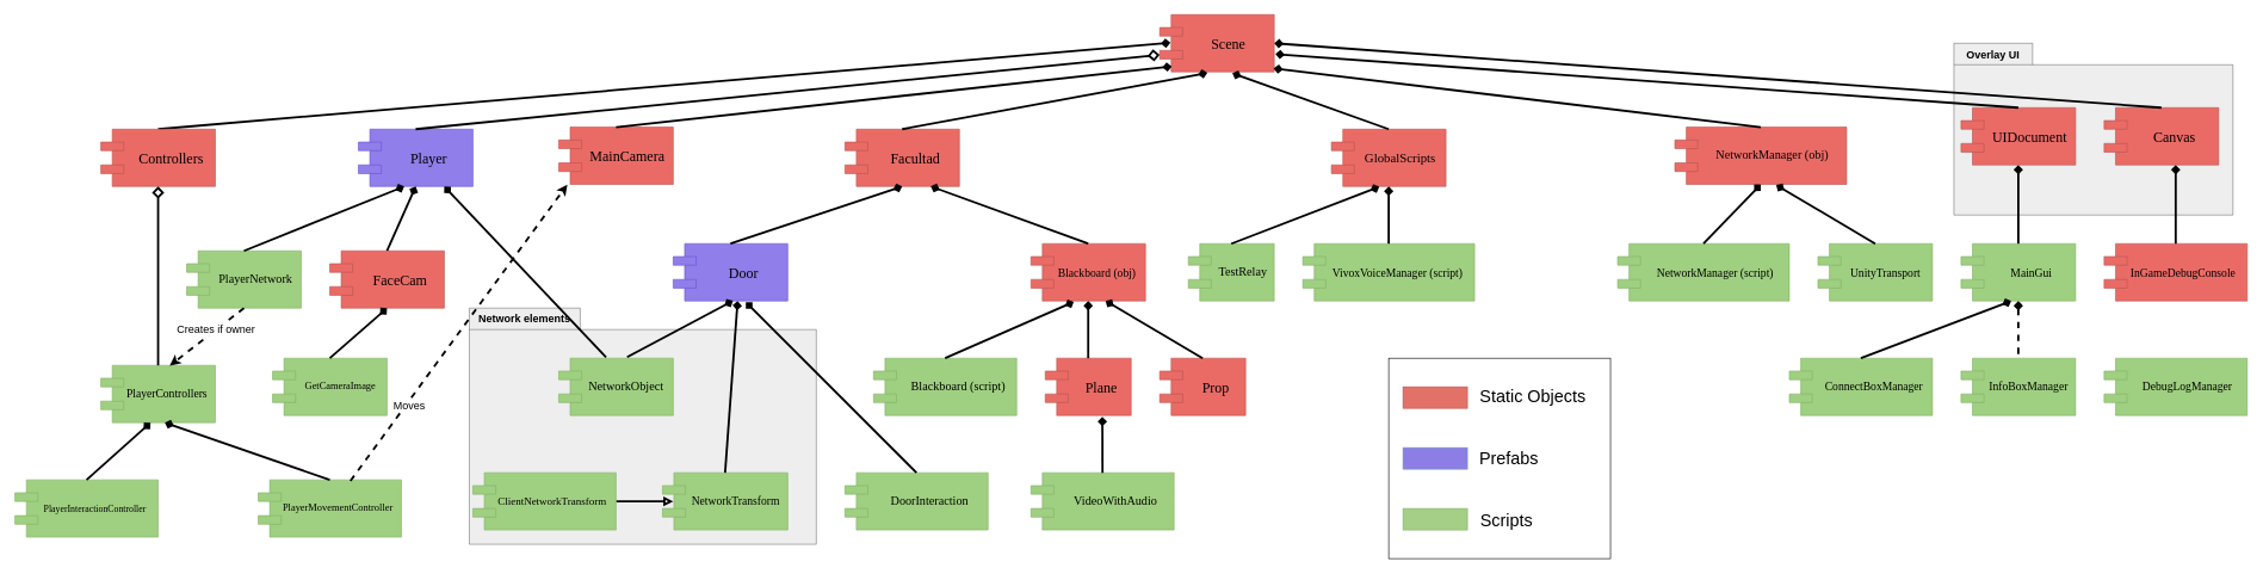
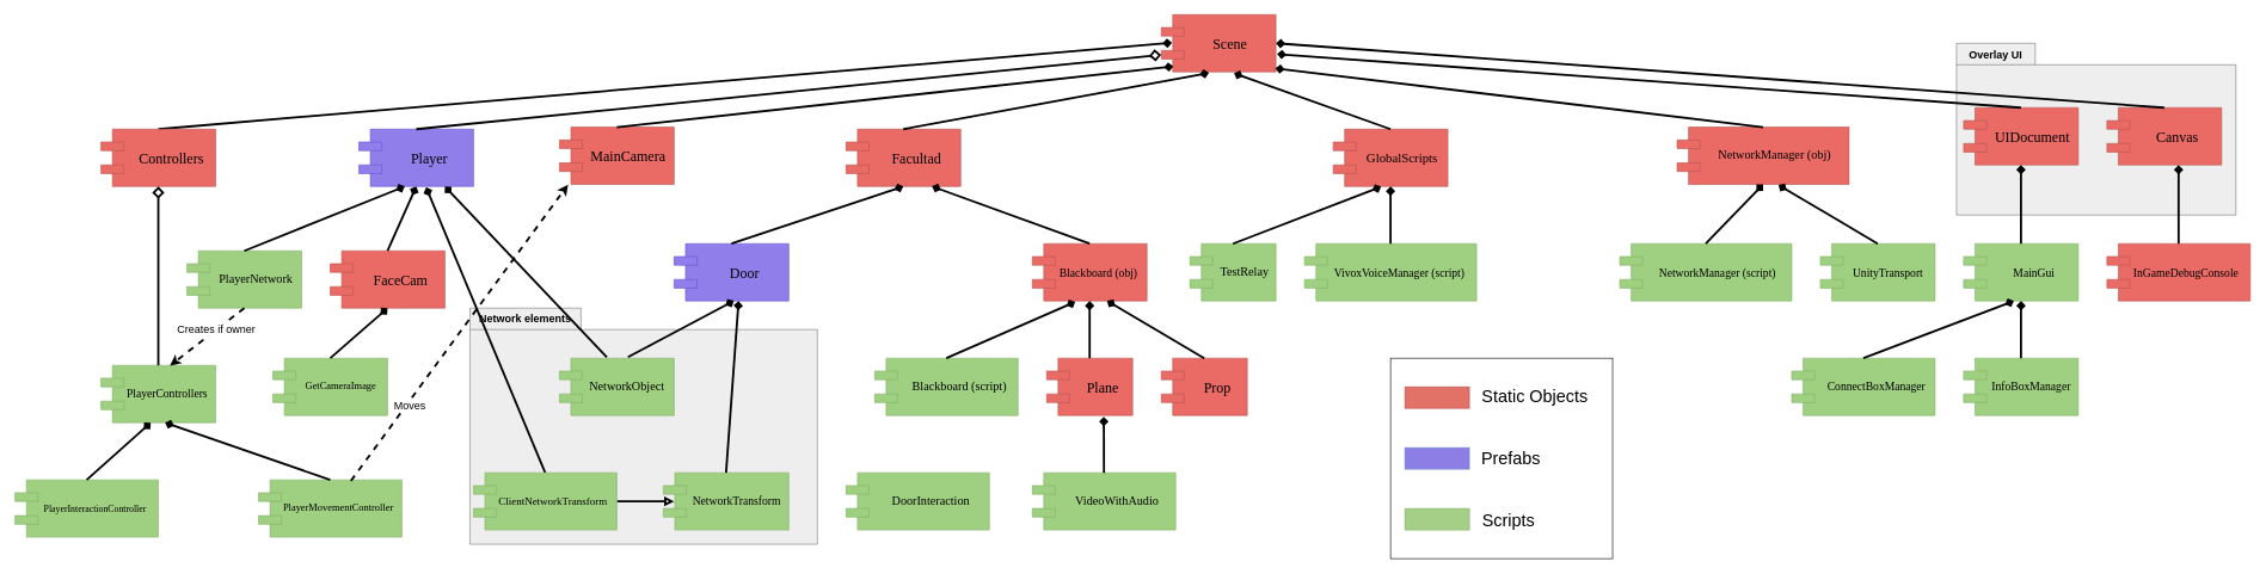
+ <mxCell id="35" value="" style="rounded=0;orthogonalLoop=1;jettySize=auto;html=1;entryX=0.5;entryY=0;entryDx=0;entryDy=0;startArrow=diamond;startFill=1;endArrow=none;endFill=0;strokeWidth=3;exitX=0.586;exitY=1.016;exitDx=0;exitDy=0;exitPerimeter=0;" parent="1" source="13" target="56" edge="1"><mxGeometry relative="1" as="geometry"><mxPoint x="590" y="270" as="sourcePoint" /><mxPoint x="510" y="350" as="targetPoint" /></mxGeometry></mxCell>
- <mxCell id="74" value="" style="rounded=0;orthogonalLoop=1;jettySize=auto;html=1;entryX=0.5;entryY=0;entryDx=0;entryDy=0;startArrow=diamond;startFill=1;endArrow=none;endFill=0;strokeWidth=3;exitX=0.5;exitY=1;exitDx=0;exitDy=0;dashed=1;" parent="1" source="65" target="68" edge="1"><mxGeometry relative="1" as="geometry"><mxPoint x="2830" y="430" as="sourcePoint" /><mxPoint x="2610" y="510" as="targetPoint" /></mxGeometry></mxCell>
+ <mxCell id="74" value="" style="rounded=0;orthogonalLoop=1;jettySize=auto;html=1;entryX=0.5;entryY=0;entryDx=0;entryDy=0;startArrow=diamond;startFill=1;endArrow=none;endFill=0;strokeWidth=3;exitX=0.5;exitY=1;exitDx=0;exitDy=0;" parent="1" source="65" target="68" edge="1"><mxGeometry relative="1" as="geometry"><mxPoint x="2830" y="430" as="sourcePoint" /><mxPoint x="2610" y="510" as="targetPoint" /></mxGeometry></mxCell>
- <mxCell id="77" value="&lt;font style=&quot;font-size: 16px;&quot;&gt;DebugLogManager&amp;nbsp;&lt;/font&gt;" style="shape=component;align=center;spacingLeft=36;rounded=0;shadow=0;comic=0;labelBackgroundColor=none;strokeWidth=1;fontFamily=Verdana;fontSize=12;html=1;fillColor=#9fcf80;strokeColor=#82b366;gradientColor=none;" parent="1" vertex="1"><mxGeometry x="2940" y="500" width="200" height="80" as="geometry" /></mxCell>
- <mxCell id="42" value="" style="rounded=0;orthogonalLoop=1;jettySize=auto;html=1;entryX=0.5;entryY=0;entryDx=0;entryDy=0;startArrow=diamond;startFill=1;endArrow=none;endFill=0;strokeWidth=3;exitX=0.634;exitY=1.021;exitDx=0;exitDy=0;exitPerimeter=0;" parent="1" source="36" target="41" edge="1"><mxGeometry relative="1" as="geometry"><mxPoint x="1035" y="431" as="sourcePoint" /><mxPoint x="1030" y="510" as="targetPoint" /></mxGeometry></mxCell>
